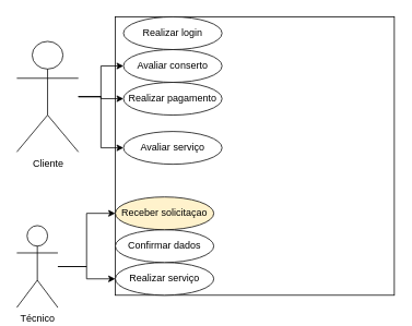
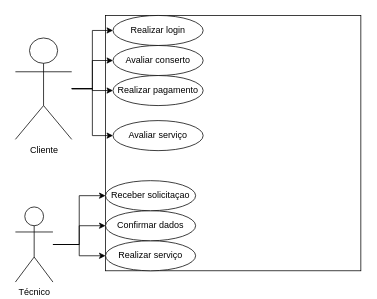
+ <mxCell id="3" style="edgeStyle=orthogonalEdgeStyle;rounded=0;orthogonalLoop=1;jettySize=auto;html=1;" edge="1" parent="1" source="7" target="8"><mxGeometry relative="1" as="geometry" /></mxCell>
- <mxCell id="18" value="Receber solicitaçao" style="ellipse;whiteSpace=wrap;html=1;fillColor=#fff2cc;" vertex="1" parent="1"><mxGeometry x="140" y="240" width="120" height="40" as="geometry" /></mxCell>
+ <mxCell id="18" value="Receber solicitaçao" style="ellipse;whiteSpace=wrap;html=1;" vertex="1" parent="1"><mxGeometry x="140" y="240" width="120" height="40" as="geometry" /></mxCell>
+ <mxCell id="14" style="edgeStyle=orthogonalEdgeStyle;rounded=0;orthogonalLoop=1;jettySize=auto;html=1;" edge="1" parent="1" source="15" target="17"><mxGeometry relative="1" as="geometry" /></mxCell>
